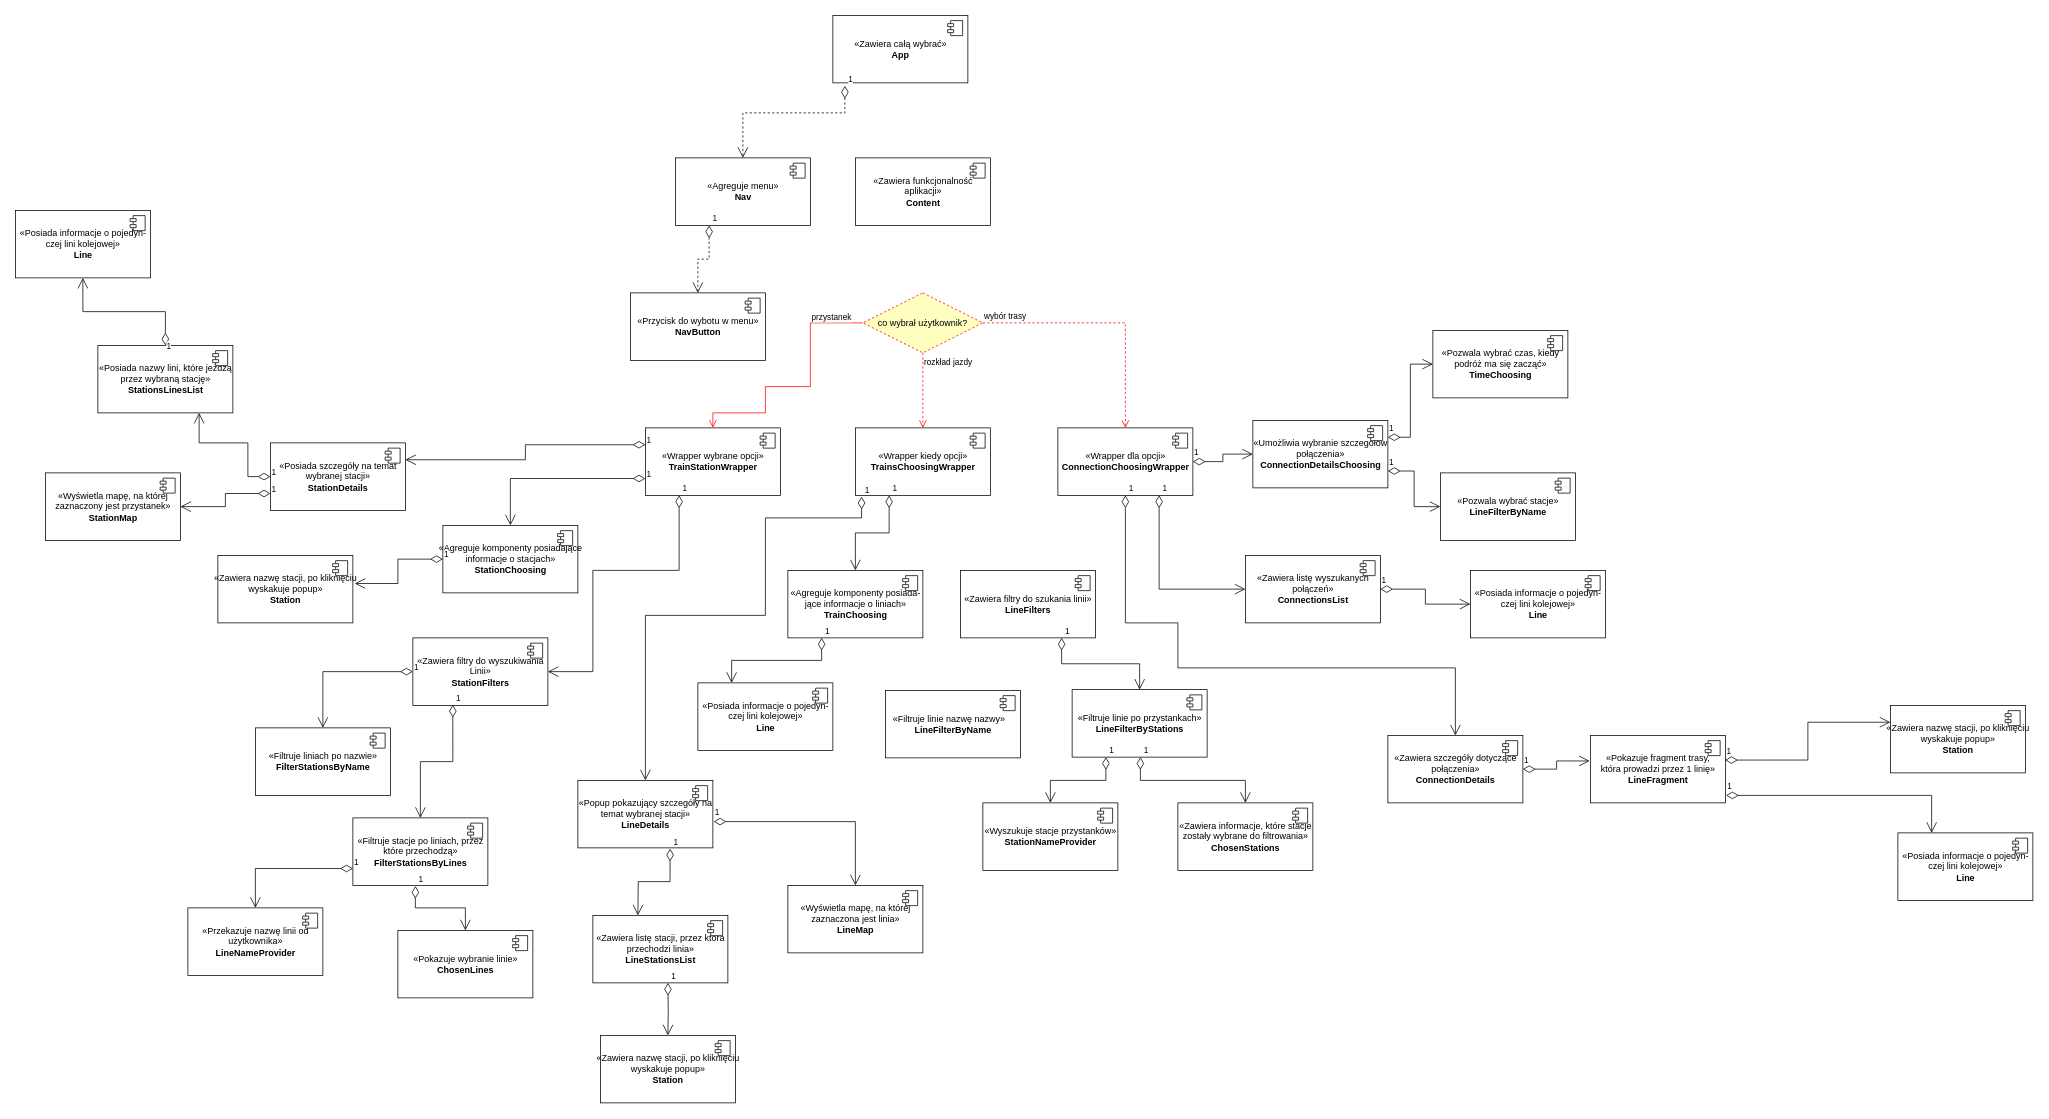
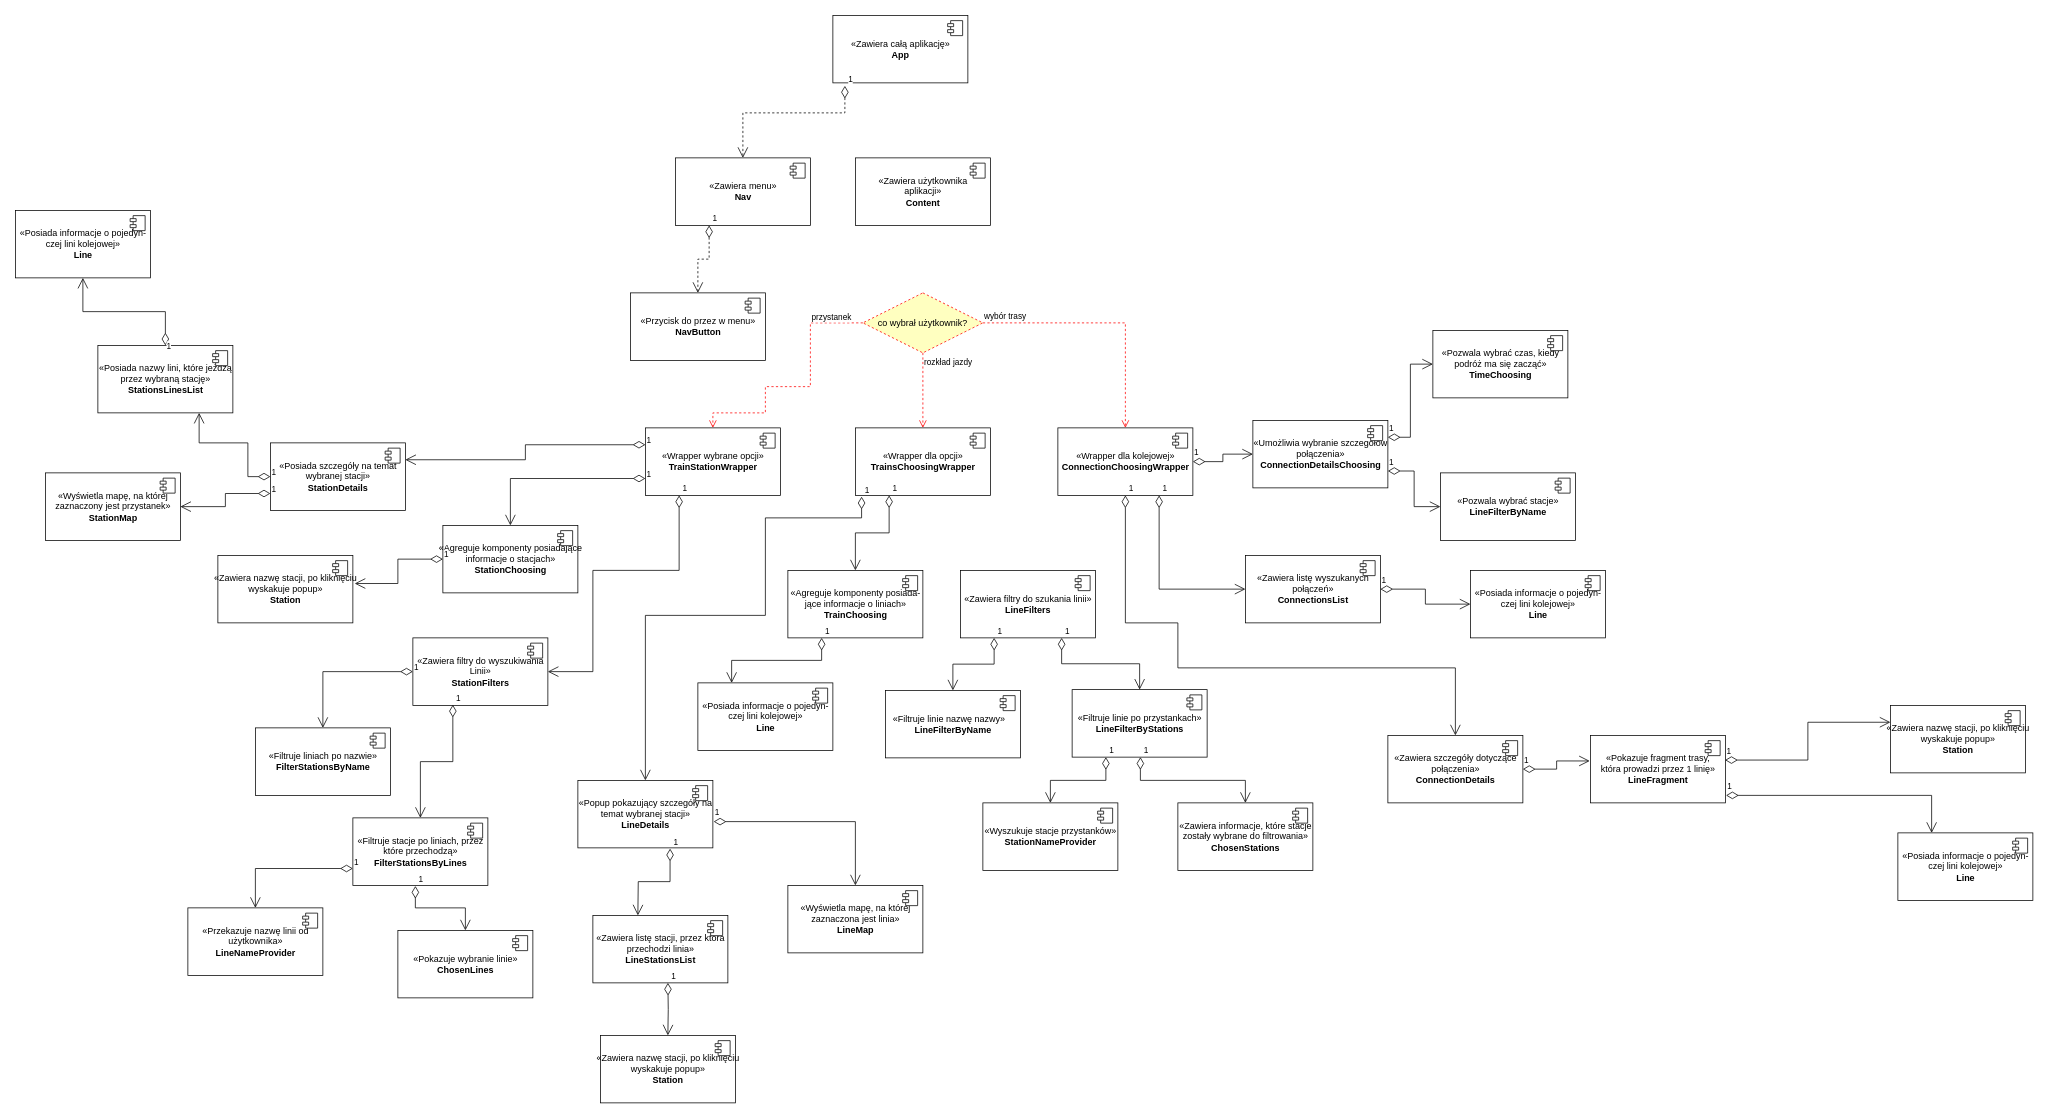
- <mxCell id="2" value="«Zawiera całą wybrać»&lt;br&gt;&lt;b&gt;App&lt;/b&gt;" style="html=1;dropTarget=0;" vertex="1" parent="1"><mxGeometry x="1110" y="20" width="180" height="90" as="geometry" /></mxCell>
+ <mxCell id="2" value="«Zawiera całą aplikację»&lt;br&gt;&lt;b&gt;App&lt;/b&gt;" style="html=1;dropTarget=0;" vertex="1" parent="1"><mxGeometry x="1110" y="20" width="180" height="90" as="geometry" /></mxCell>
- <mxCell id="6" value="«Agreguje menu»&lt;br&gt;&lt;b&gt;Nav&lt;/b&gt;" style="html=1;dropTarget=0;" vertex="1" parent="1"><mxGeometry x="900" y="210" width="180" height="90" as="geometry" /></mxCell>
+ <mxCell id="6" value="«Zawiera menu»&lt;br&gt;&lt;b&gt;Nav&lt;/b&gt;" style="html=1;dropTarget=0;" vertex="1" parent="1"><mxGeometry x="900" y="210" width="180" height="90" as="geometry" /></mxCell>
- <mxCell id="4" value="«Zawiera funkcjonalność&lt;br&gt;aplikacji»&lt;br&gt;&lt;b&gt;Content&lt;/b&gt;" style="html=1;dropTarget=0;" vertex="1" parent="1"><mxGeometry x="1140" y="210" width="180" height="90" as="geometry" /></mxCell>
+ <mxCell id="4" value="«Zawiera użytkownika&lt;br&gt;aplikacji»&lt;br&gt;&lt;b&gt;Content&lt;/b&gt;" style="html=1;dropTarget=0;" vertex="1" parent="1"><mxGeometry x="1140" y="210" width="180" height="90" as="geometry" /></mxCell>
- <mxCell id="10" value="«Przycisk do wybotu w menu»&lt;br&gt;&lt;b&gt;NavButton&lt;/b&gt;" style="html=1;dropTarget=0;" vertex="1" parent="1"><mxGeometry x="840" y="390" width="180" height="90" as="geometry" /></mxCell>
+ <mxCell id="10" value="«Przycisk do przez w menu»&lt;br&gt;&lt;b&gt;NavButton&lt;/b&gt;" style="html=1;dropTarget=0;" vertex="1" parent="1"><mxGeometry x="840" y="390" width="180" height="90" as="geometry" /></mxCell>
- <mxCell id="21" value="przystanek" style="edgeStyle=orthogonalEdgeStyle;html=1;align=left;verticalAlign=top;endArrow=open;endSize=8;strokeColor=#ff0000;rounded=0;entryX=0.5;entryY=0;entryDx=0;entryDy=0;exitX=0;exitY=0.5;exitDx=0;exitDy=0;" edge="1" parent="1" source="12" target="19"><mxGeometry x="-0.588" y="-20" relative="1" as="geometry"><mxPoint x="1240" y="550" as="targetPoint" /><mxPoint x="1240" y="480" as="sourcePoint" /><Array as="points"><mxPoint x="1080" y="430" /><mxPoint x="1080" y="515" /><mxPoint x="1020" y="515" /><mxPoint x="1020" y="550" /><mxPoint x="950" y="550" /></Array><mxPoint x="20" y="-20" as="offset" /></mxGeometry></mxCell>
+ <mxCell id="21" value="przystanek" style="edgeStyle=orthogonalEdgeStyle;html=1;align=left;verticalAlign=top;endArrow=open;endSize=8;strokeColor=#ff0000;rounded=0;entryX=0.5;entryY=0;entryDx=0;entryDy=0;exitX=0;exitY=0.5;exitDx=0;exitDy=0;dashed=1;" edge="1" parent="1" source="12" target="19"><mxGeometry x="-0.588" y="-20" relative="1" as="geometry"><mxPoint x="1240" y="550" as="targetPoint" /><mxPoint x="1240" y="480" as="sourcePoint" /><Array as="points"><mxPoint x="1080" y="430" /><mxPoint x="1080" y="515" /><mxPoint x="1020" y="515" /><mxPoint x="1020" y="550" /><mxPoint x="950" y="550" /></Array><mxPoint x="20" y="-20" as="offset" /></mxGeometry></mxCell>
- <mxCell id="15" value="«Wrapper kiedy opcji»&lt;br&gt;&lt;b&gt;TrainsChoosingWrapper&lt;/b&gt;" style="html=1;dropTarget=0;" vertex="1" parent="1"><mxGeometry x="1140" y="570" width="180" height="90" as="geometry" /></mxCell>
+ <mxCell id="15" value="«Wrapper dla opcji»&lt;br&gt;&lt;b&gt;TrainsChoosingWrapper&lt;/b&gt;" style="html=1;dropTarget=0;" vertex="1" parent="1"><mxGeometry x="1140" y="570" width="180" height="90" as="geometry" /></mxCell>
- <mxCell id="22" value="«Wrapper dla opcji»&lt;br&gt;&lt;b&gt;ConnectionChoosingWrapper&lt;/b&gt;" style="html=1;dropTarget=0;" vertex="1" parent="1"><mxGeometry x="1410" y="570" width="180" height="90" as="geometry" /></mxCell>
+ <mxCell id="22" value="«Wrapper dla kolejowej»&lt;br&gt;&lt;b&gt;ConnectionChoosingWrapper&lt;/b&gt;" style="html=1;dropTarget=0;" vertex="1" parent="1"><mxGeometry x="1410" y="570" width="180" height="90" as="geometry" /></mxCell>
+ <mxCell id="34" value="1" style="endArrow=open;html=1;endSize=12;startArrow=diamondThin;startSize=14;startFill=0;edgeStyle=orthogonalEdgeStyle;align=left;verticalAlign=bottom;rounded=0;exitX=0.25;exitY=1;exitDx=0;exitDy=0;entryX=0.5;entryY=0;entryDx=0;entryDy=0;" edge="1" parent="1" source="30" target="32"><mxGeometry x="-1" y="3" relative="1" as="geometry"><mxPoint x="1110" y="830" as="sourcePoint" /><mxPoint x="1270" y="830" as="targetPoint" /></mxGeometry></mxCell>
